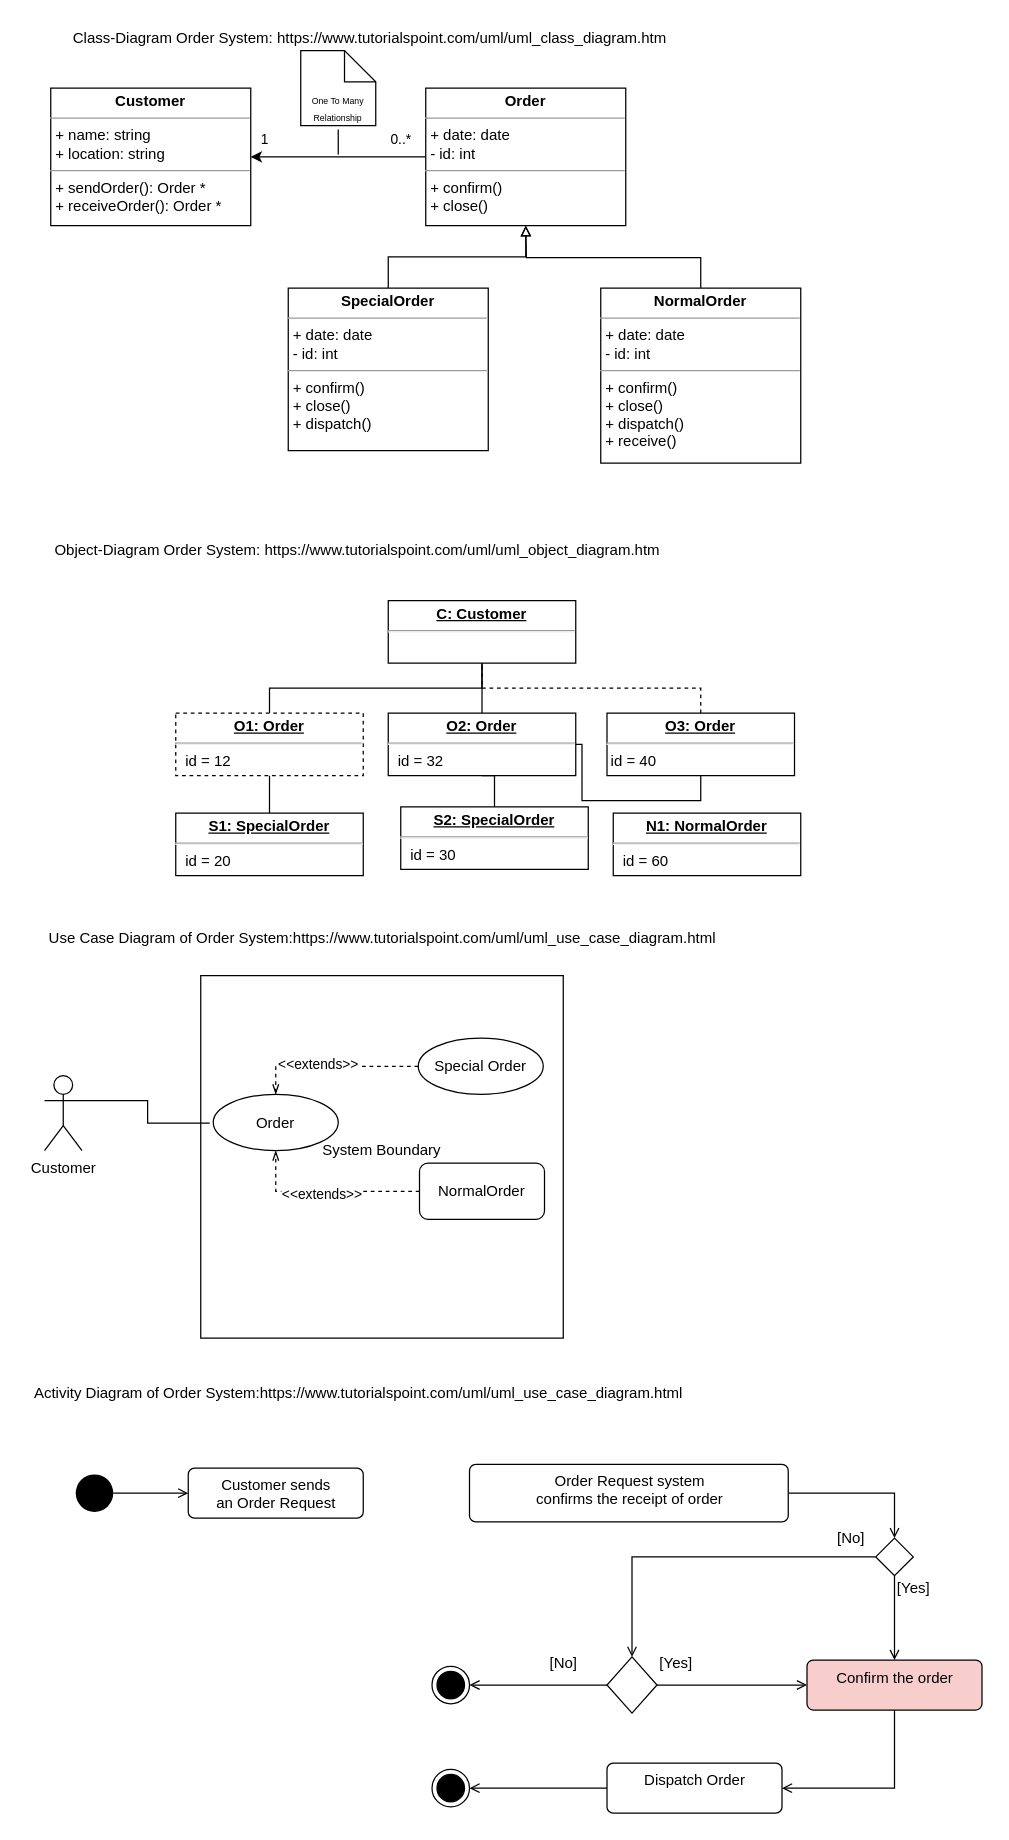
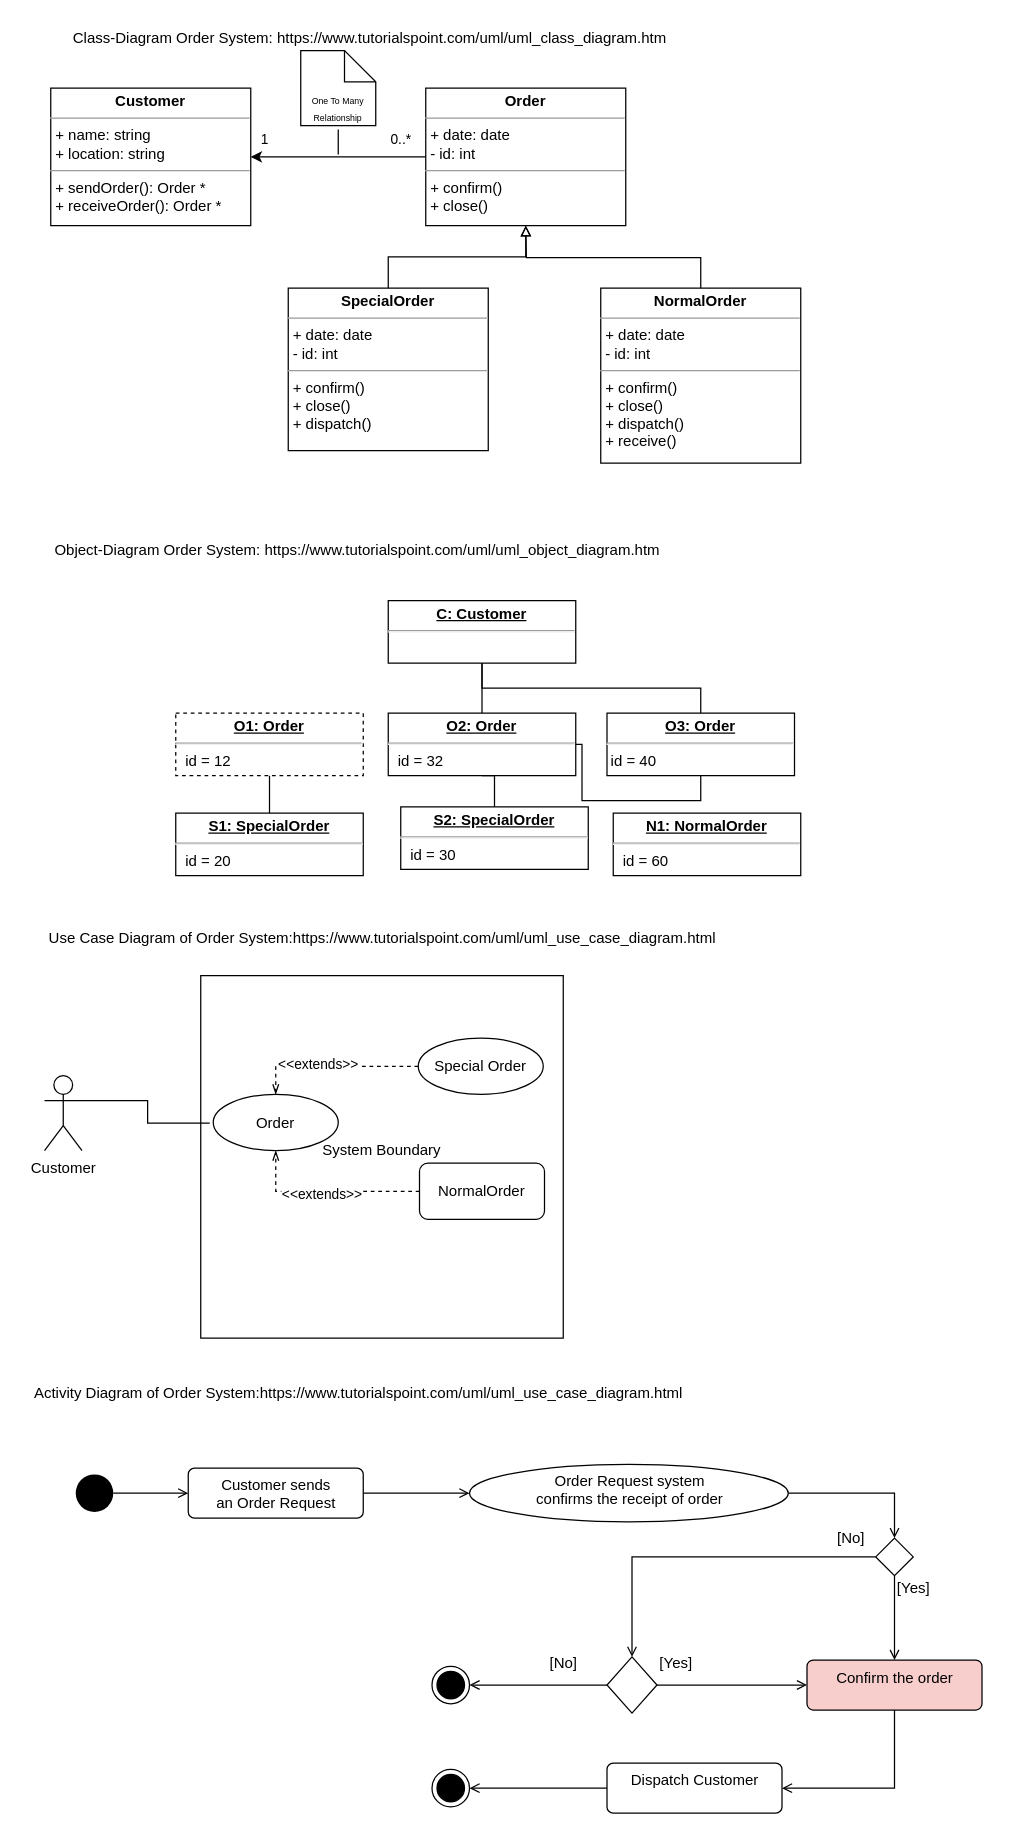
- <mxCell id="17" style="edgeStyle=orthogonalEdgeStyle;rounded=0;orthogonalLoop=1;jettySize=auto;html=1;exitX=0.5;exitY=0;exitDx=0;exitDy=0;entryX=0.5;entryY=1;entryDx=0;entryDy=0;endArrow=none;endFill=0;" edge="1" parent="1" source="19" target="16"><mxGeometry relative="1" as="geometry" /></mxCell>
- <mxCell id="23" style="edgeStyle=orthogonalEdgeStyle;rounded=0;orthogonalLoop=1;jettySize=auto;html=1;exitX=0.5;exitY=0;exitDx=0;exitDy=0;entryX=0.5;entryY=1;entryDx=0;entryDy=0;endArrow=none;endFill=0;dashed=1;" edge="1" parent="1" source="25" target="16"><mxGeometry relative="1" as="geometry" /></mxCell>
+ <mxCell id="23" style="edgeStyle=orthogonalEdgeStyle;rounded=0;orthogonalLoop=1;jettySize=auto;html=1;exitX=0.5;exitY=0;exitDx=0;exitDy=0;entryX=0.5;entryY=1;entryDx=0;entryDy=0;endArrow=none;endFill=0;" edge="1" parent="1" source="25" target="16"><mxGeometry relative="1" as="geometry" /></mxCell>
+ <mxCell id="42" style="edgeStyle=orthogonalEdgeStyle;rounded=0;orthogonalLoop=1;jettySize=auto;html=1;exitX=1;exitY=0.5;exitDx=0;exitDy=0;entryX=0;entryY=0.5;entryDx=0;entryDy=0;endArrow=open;endFill=0;" edge="1" parent="1" source="43" target="45"><mxGeometry relative="1" as="geometry" /></mxCell>
- <mxCell id="45" value="&lt;div&gt;&lt;font style=&quot;font-size: 12px&quot;&gt;Order Request system &lt;br&gt;&lt;/font&gt;&lt;/div&gt;&lt;div&gt;&lt;font style=&quot;font-size: 12px&quot;&gt;confirms the receipt of order&lt;/font&gt;&lt;br&gt;&lt;font style=&quot;font-size: 9px&quot;&gt;&lt;/font&gt;&lt;/div&gt;" style="html=1;align=center;verticalAlign=top;rounded=1;absoluteArcSize=1;arcSize=10;dashed=0;shadow=0;" vertex="1" parent="1"><mxGeometry x="375" y="1171" width="255" height="46" as="geometry" /></mxCell>
+ <mxCell id="45" value="&lt;div&gt;&lt;font style=&quot;font-size: 12px&quot;&gt;Order Request system &lt;br&gt;&lt;/font&gt;&lt;/div&gt;&lt;div&gt;&lt;font style=&quot;font-size: 12px&quot;&gt;confirms the receipt of order&lt;/font&gt;&lt;br&gt;&lt;font style=&quot;font-size: 9px&quot;&gt;&lt;/font&gt;&lt;/div&gt;" style="ellipse;html=1;align=center;verticalAlign=top;absoluteArcSize=1;arcSize=10;dashed=0;shadow=0;" vertex="1" parent="1"><mxGeometry x="375" y="1171" width="255" height="46" as="geometry" /></mxCell>
- <mxCell id="55" value="Dispatch Order" style="html=1;align=center;verticalAlign=top;rounded=1;absoluteArcSize=1;arcSize=10;dashed=0;shadow=0;" vertex="1" parent="1"><mxGeometry x="485" y="1410" width="140" height="40" as="geometry" /></mxCell>
+ <mxCell id="55" value="Dispatch Customer" style="html=1;align=center;verticalAlign=top;rounded=1;absoluteArcSize=1;arcSize=10;dashed=0;shadow=0;" vertex="1" parent="1"><mxGeometry x="485" y="1410" width="140" height="40" as="geometry" /></mxCell>
